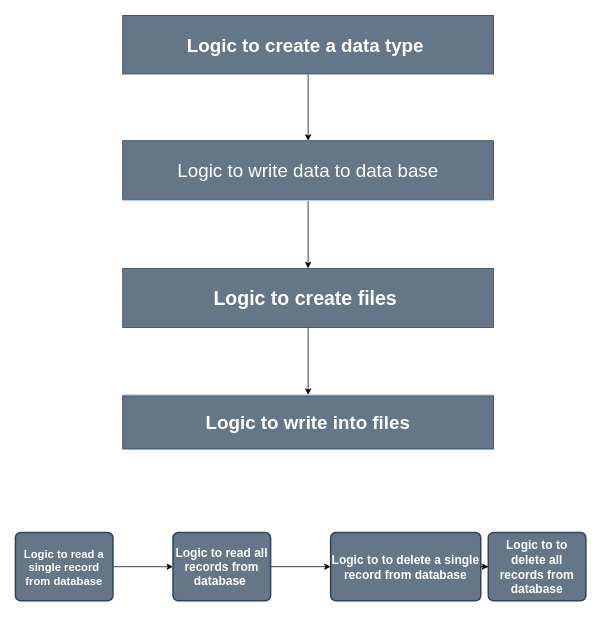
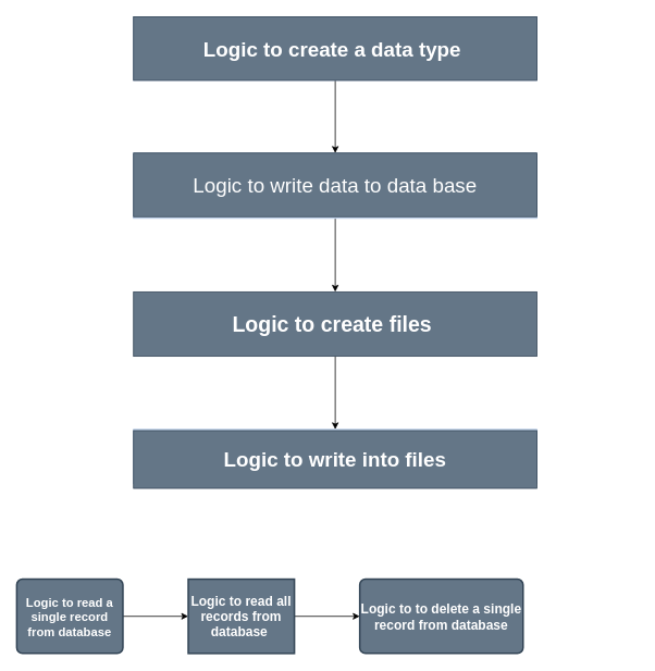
- <mxCell id="15" value="Logic to read all records from database&amp;nbsp;" style="rounded=1;whiteSpace=wrap;html=1;absoluteArcSize=1;arcSize=14;strokeWidth=2;fillColor=#647687;fontColor=#ffffff;strokeColor=#314354;fontStyle=1;fontSize=16;" vertex="1" parent="1"><mxGeometry x="230" y="709" width="130" height="91" as="geometry" /></mxCell>
+ <mxCell id="15" value="Logic to read all records from database&amp;nbsp;" style="whiteSpace=wrap;html=1;absoluteArcSize=1;arcSize=14;strokeWidth=2;fillColor=#647687;fontColor=#ffffff;strokeColor=#314354;fontStyle=1;fontSize=16;rounded=0;" vertex="1" parent="1"><mxGeometry x="230" y="709" width="130" height="91" as="geometry" /></mxCell>
- <mxCell id="16" value="" style="edgeStyle=orthogonalEdgeStyle;rounded=0;orthogonalLoop=1;jettySize=auto;html=1;" edge="1" parent="1" source="17" target="18"><mxGeometry relative="1" as="geometry" /></mxCell>
- <mxCell id="18" value="&lt;span style=&quot;font-size: 16px; font-weight: 700;&quot;&gt;Logic to to delete all records from database&lt;/span&gt;" style="rounded=1;whiteSpace=wrap;html=1;absoluteArcSize=1;arcSize=14;strokeWidth=2;fillColor=#647687;fontColor=#ffffff;strokeColor=#314354;" vertex="1" parent="1"><mxGeometry x="650" y="709" width="130" height="91" as="geometry" /></mxCell>
